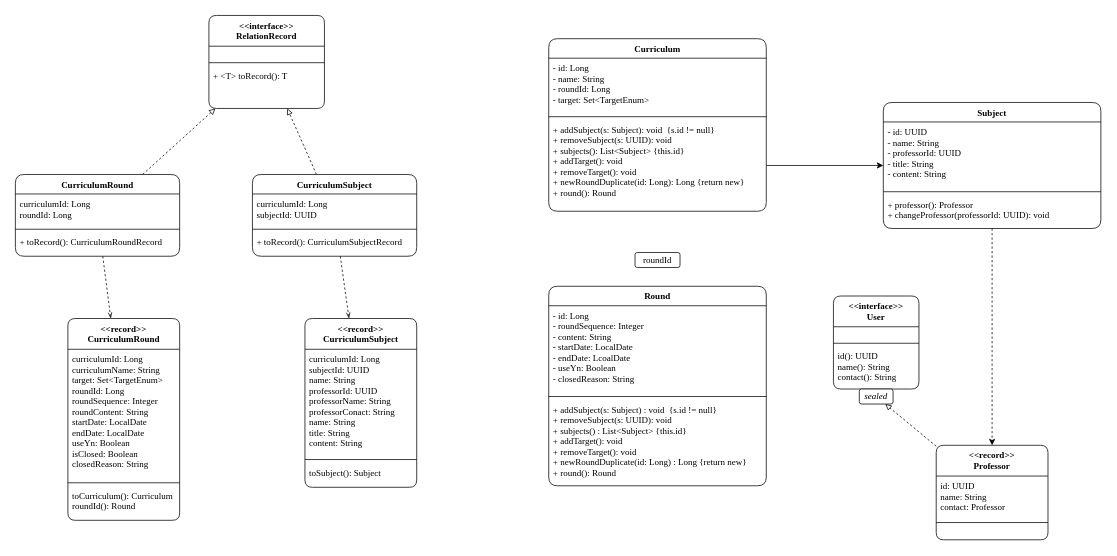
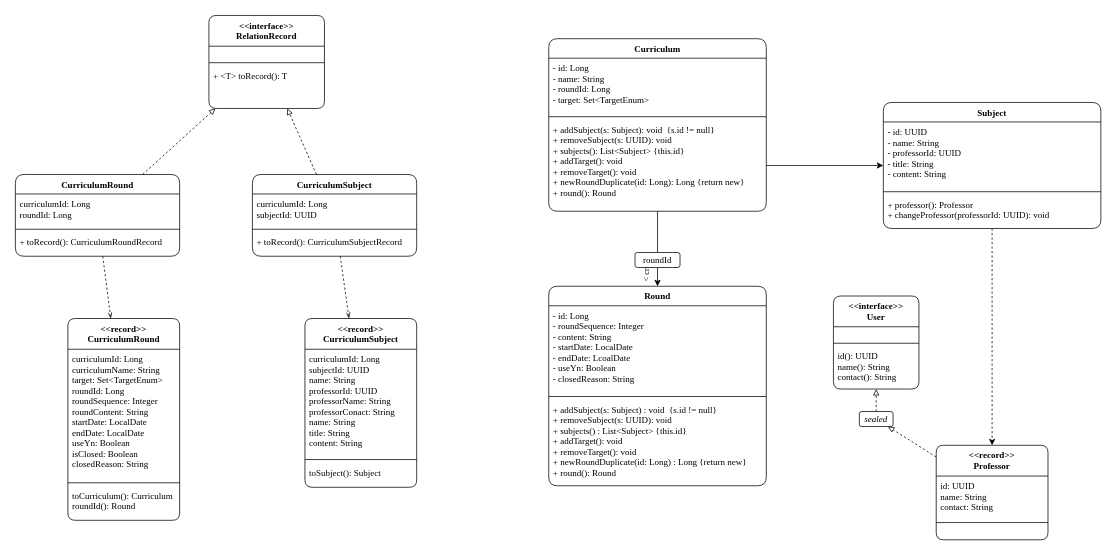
+ <mxCell id="12" value="" style="edgeStyle=none;html=1;endArrow=none;rounded=1;fontFamily=D2Coding;" parent="1" source="4" target="13" edge="1"><mxGeometry relative="1" as="geometry"><mxPoint x="731" y="166" as="sourcePoint" /><mxPoint x="581" y="166" as="targetPoint" /></mxGeometry></mxCell>
+ <mxCell id="2" style="edgeStyle=none;html=1;startArrow=none;rounded=1;fontFamily=D2Coding;" parent="1" source="13" target="8" edge="1"><mxGeometry relative="1" as="geometry" /></mxCell>
+ <mxCell id="3" value="&amp;lt; create" style="edgeLabel;html=1;align=center;verticalAlign=middle;resizable=0;points=[];rounded=1;fontFamily=D2Coding;rotation=-90;" parent="2" vertex="1" connectable="0"><mxGeometry x="0.116" y="2" relative="1" as="geometry"><mxPoint x="-18" y="-11" as="offset" /></mxGeometry></mxCell>
- <mxCell id="31" value="&lt;i&gt;sealed&lt;/i&gt;" style="whiteSpace=wrap;html=1;rounded=1;fontFamily=D2Coding;" vertex="1" parent="1"><mxGeometry x="1145" y="518" width="45" height="20" as="geometry" /></mxCell>
+ <mxCell id="31" value="&lt;i&gt;sealed&lt;/i&gt;" style="whiteSpace=wrap;html=1;rounded=1;fontFamily=D2Coding;" vertex="1" parent="1"><mxGeometry x="1145" y="548" width="45" height="20" as="geometry" /></mxCell>
- <mxCell id="22" value="id: UUID&#10;name: String&#10;contact: Professor" style="text;strokeColor=none;fillColor=none;align=left;verticalAlign=top;spacingLeft=4;spacingRight=4;overflow=hidden;rotatable=0;points=[[0,0.5],[1,0.5]];portConstraint=eastwest;rounded=1;fontFamily=D2Coding;" vertex="1" parent="21"><mxGeometry y="41" width="149" height="58" as="geometry" /></mxCell>
+ <mxCell id="22" value="id: UUID&#10;name: String&#10;contact: String" style="text;strokeColor=none;fillColor=none;align=left;verticalAlign=top;spacingLeft=4;spacingRight=4;overflow=hidden;rotatable=0;points=[[0,0.5],[1,0.5]];portConstraint=eastwest;rounded=1;fontFamily=D2Coding;" vertex="1" parent="21"><mxGeometry y="41" width="149" height="58" as="geometry" /></mxCell>
